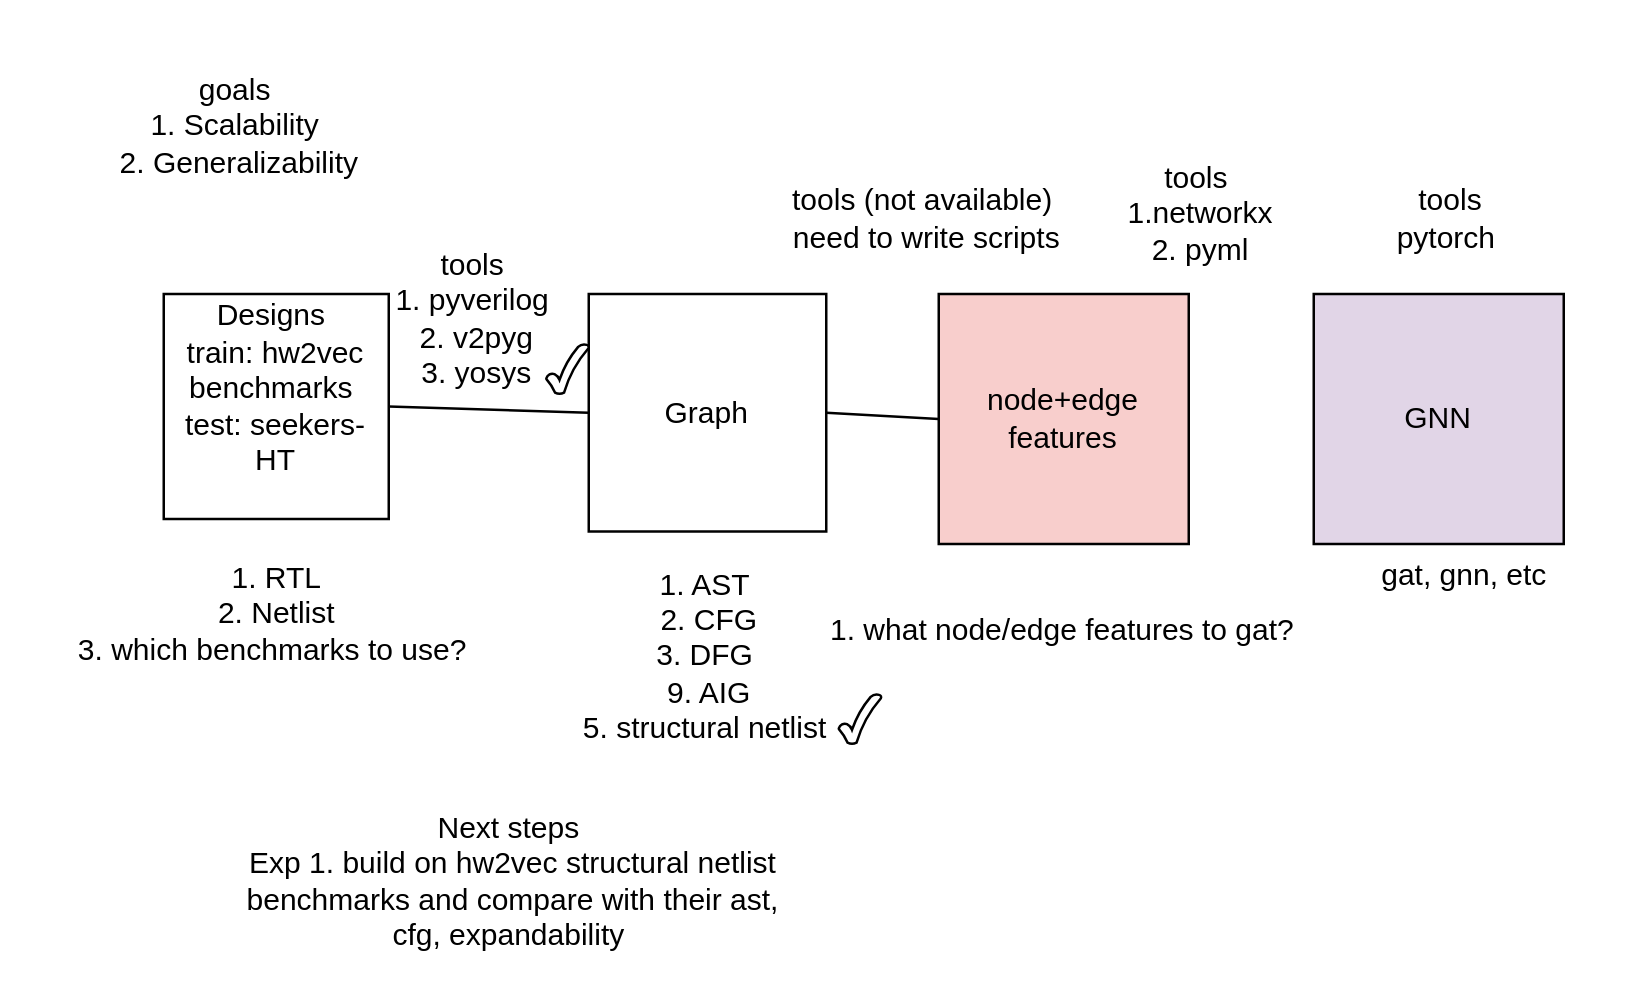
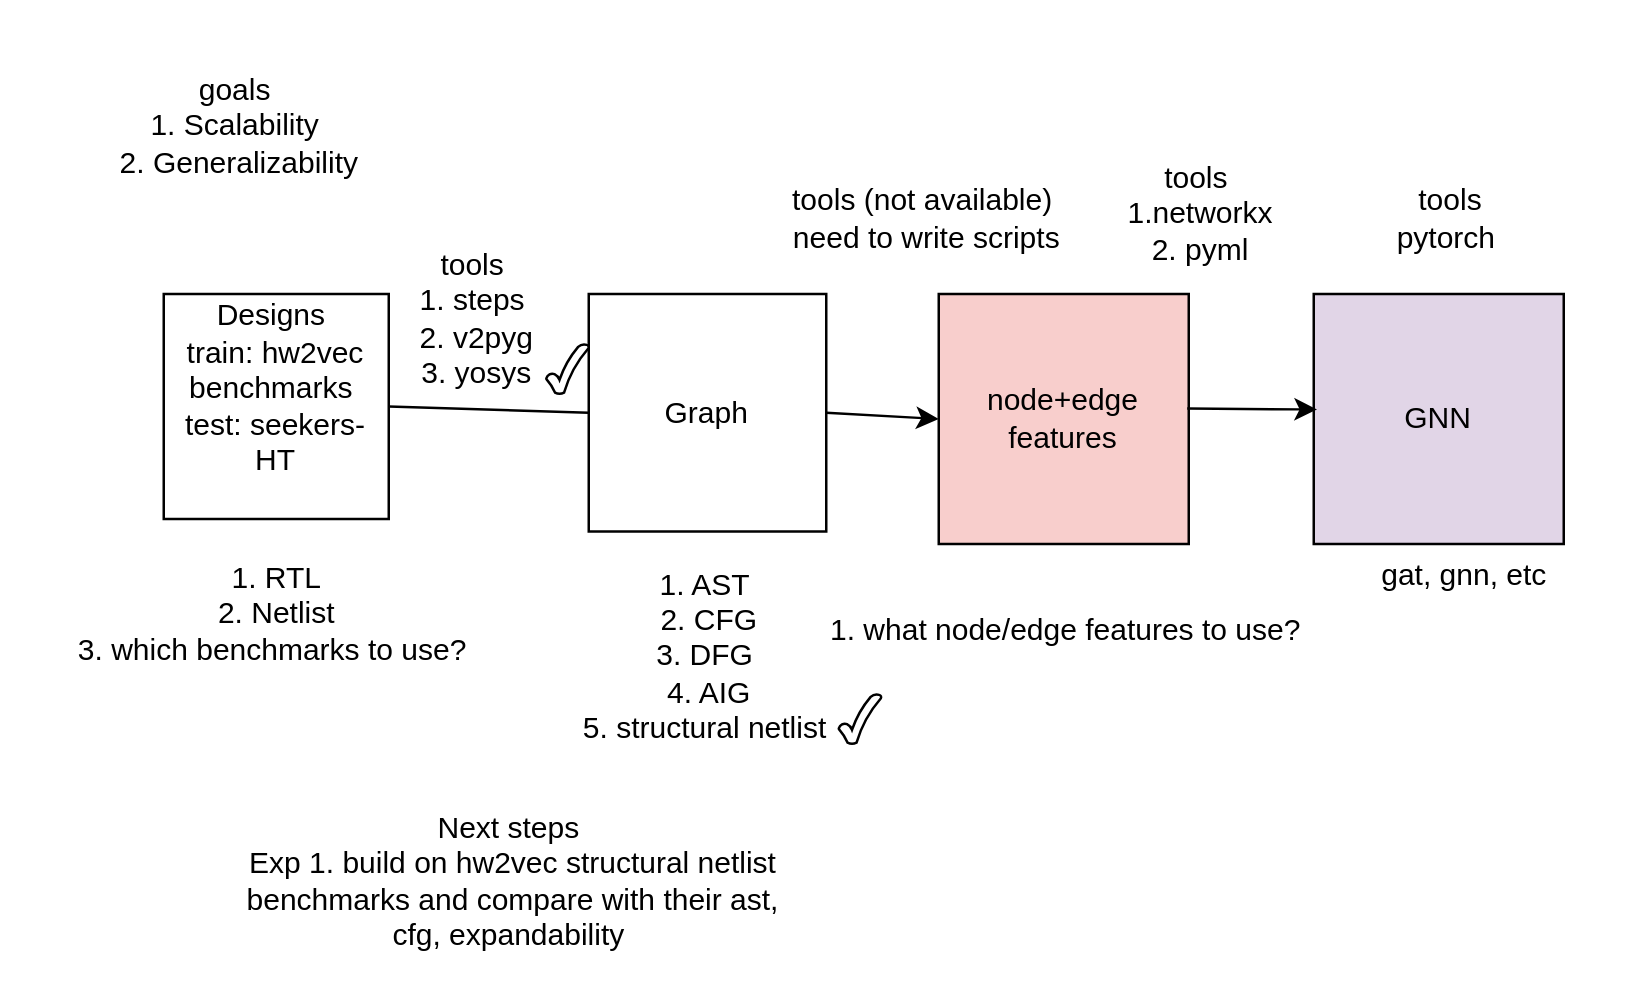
- <mxCell id="14" value="&lt;div&gt;tools&amp;nbsp;&lt;/div&gt;1. pyverilog&amp;nbsp;&lt;div&gt;2. v2pyg&lt;/div&gt;&lt;div&gt;3. yosys&lt;/div&gt;" style="text;html=1;align=center;verticalAlign=middle;resizable=0;points=[];autosize=1;strokeColor=none;fillColor=none;" vertex="1" parent="1"><mxGeometry x="145" y="92" width="90" height="70" as="geometry" /></mxCell>
+ <mxCell id="14" value="&lt;div&gt;tools&amp;nbsp;&lt;/div&gt;1. steps&amp;nbsp;&lt;div&gt;2. v2pyg&lt;/div&gt;&lt;div&gt;3. yosys&lt;/div&gt;" style="text;html=1;align=center;verticalAlign=middle;resizable=0;points=[];autosize=1;strokeColor=none;fillColor=none;" vertex="1" parent="1"><mxGeometry x="145" y="92" width="90" height="70" as="geometry" /></mxCell>
+ <mxCell id="8" value="" style="endArrow=classic;html=1;rounded=0;exitX=0.994;exitY=0.458;exitDx=0;exitDy=0;exitPerimeter=0;entryX=0.013;entryY=0.462;entryDx=0;entryDy=0;entryPerimeter=0;" edge="1" parent="1" source="4" target="5"><mxGeometry width="50" height="50" relative="1" as="geometry"><mxPoint x="535" y="187" as="sourcePoint" /><mxPoint x="585" y="137" as="targetPoint" /></mxGeometry></mxCell>
- <mxCell id="7" value="" style="endArrow=none;html=1;rounded=0;exitX=1;exitY=0.5;exitDx=0;exitDy=0;entryX=0;entryY=0.5;entryDx=0;entryDy=0;" edge="1" parent="1" source="3" target="4"><mxGeometry width="50" height="50" relative="1" as="geometry"><mxPoint x="285" y="287" as="sourcePoint" /><mxPoint x="335" y="237" as="targetPoint" /></mxGeometry></mxCell>
+ <mxCell id="7" value="" style="endArrow=classic;html=1;rounded=0;exitX=1;exitY=0.5;exitDx=0;exitDy=0;entryX=0;entryY=0.5;entryDx=0;entryDy=0;" edge="1" parent="1" source="3" target="4"><mxGeometry width="50" height="50" relative="1" as="geometry"><mxPoint x="285" y="287" as="sourcePoint" /><mxPoint x="335" y="237" as="targetPoint" /></mxGeometry></mxCell>
- <mxCell id="11" value="1. what node/edge features to gat?&amp;nbsp;&amp;nbsp;" style="text;html=1;align=left;verticalAlign=middle;resizable=0;points=[];autosize=1;strokeColor=none;fillColor=none;" vertex="1" parent="1"><mxGeometry x="330" y="237" width="220" height="30" as="geometry" /></mxCell>
+ <mxCell id="11" value="1. what node/edge features to use?&amp;nbsp;&amp;nbsp;" style="text;html=1;align=left;verticalAlign=middle;resizable=0;points=[];autosize=1;strokeColor=none;fillColor=none;" vertex="1" parent="1"><mxGeometry x="330" y="237" width="220" height="30" as="geometry" /></mxCell>
- <mxCell id="10" value="1. AST&amp;nbsp;&lt;div&gt;2. CFG&lt;/div&gt;&lt;div&gt;3. DFG&amp;nbsp;&lt;/div&gt;&lt;div&gt;9. AIG&lt;/div&gt;&lt;div&gt;5. structural netlist&amp;nbsp;&lt;/div&gt;" style="text;html=1;align=center;verticalAlign=middle;resizable=0;points=[];autosize=1;strokeColor=none;fillColor=none;" vertex="1" parent="1"><mxGeometry x="222.5" y="217" width="120" height="90" as="geometry" /></mxCell>
+ <mxCell id="10" value="1. AST&amp;nbsp;&lt;div&gt;2. CFG&lt;/div&gt;&lt;div&gt;3. DFG&amp;nbsp;&lt;/div&gt;&lt;div&gt;4. AIG&lt;/div&gt;&lt;div&gt;5. structural netlist&amp;nbsp;&lt;/div&gt;" style="text;html=1;align=center;verticalAlign=middle;resizable=0;points=[];autosize=1;strokeColor=none;fillColor=none;" vertex="1" parent="1"><mxGeometry x="222.5" y="217" width="120" height="90" as="geometry" /></mxCell>
